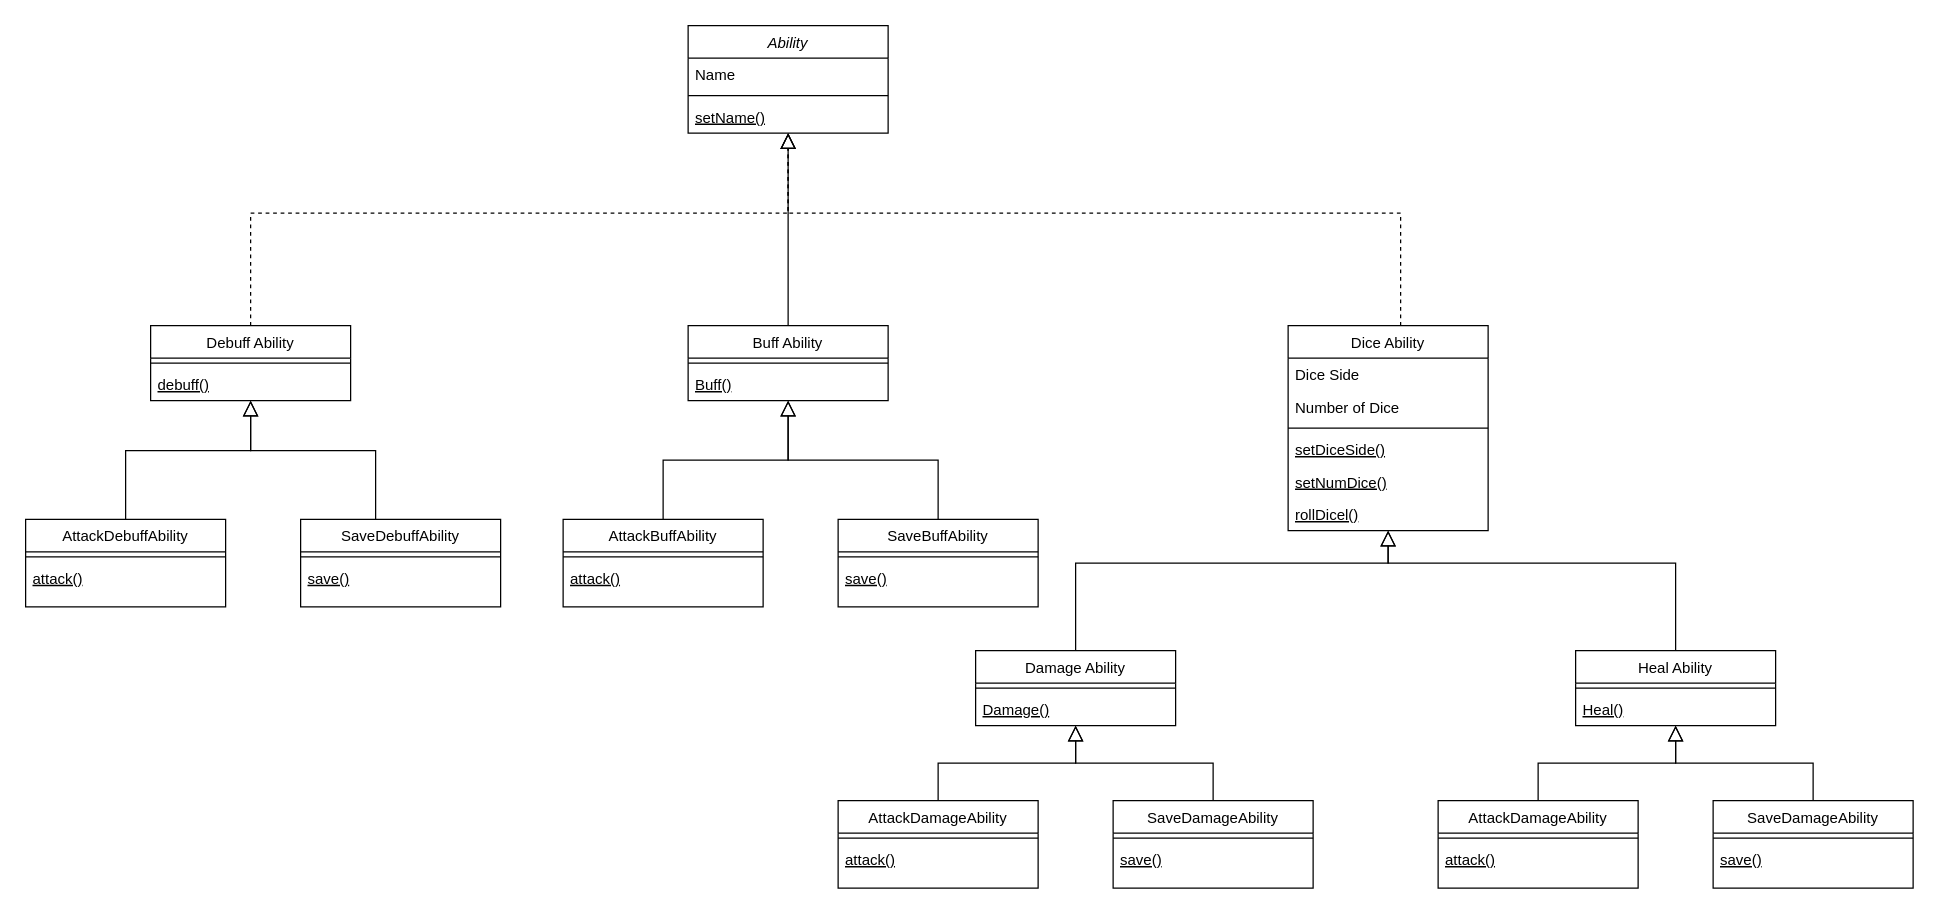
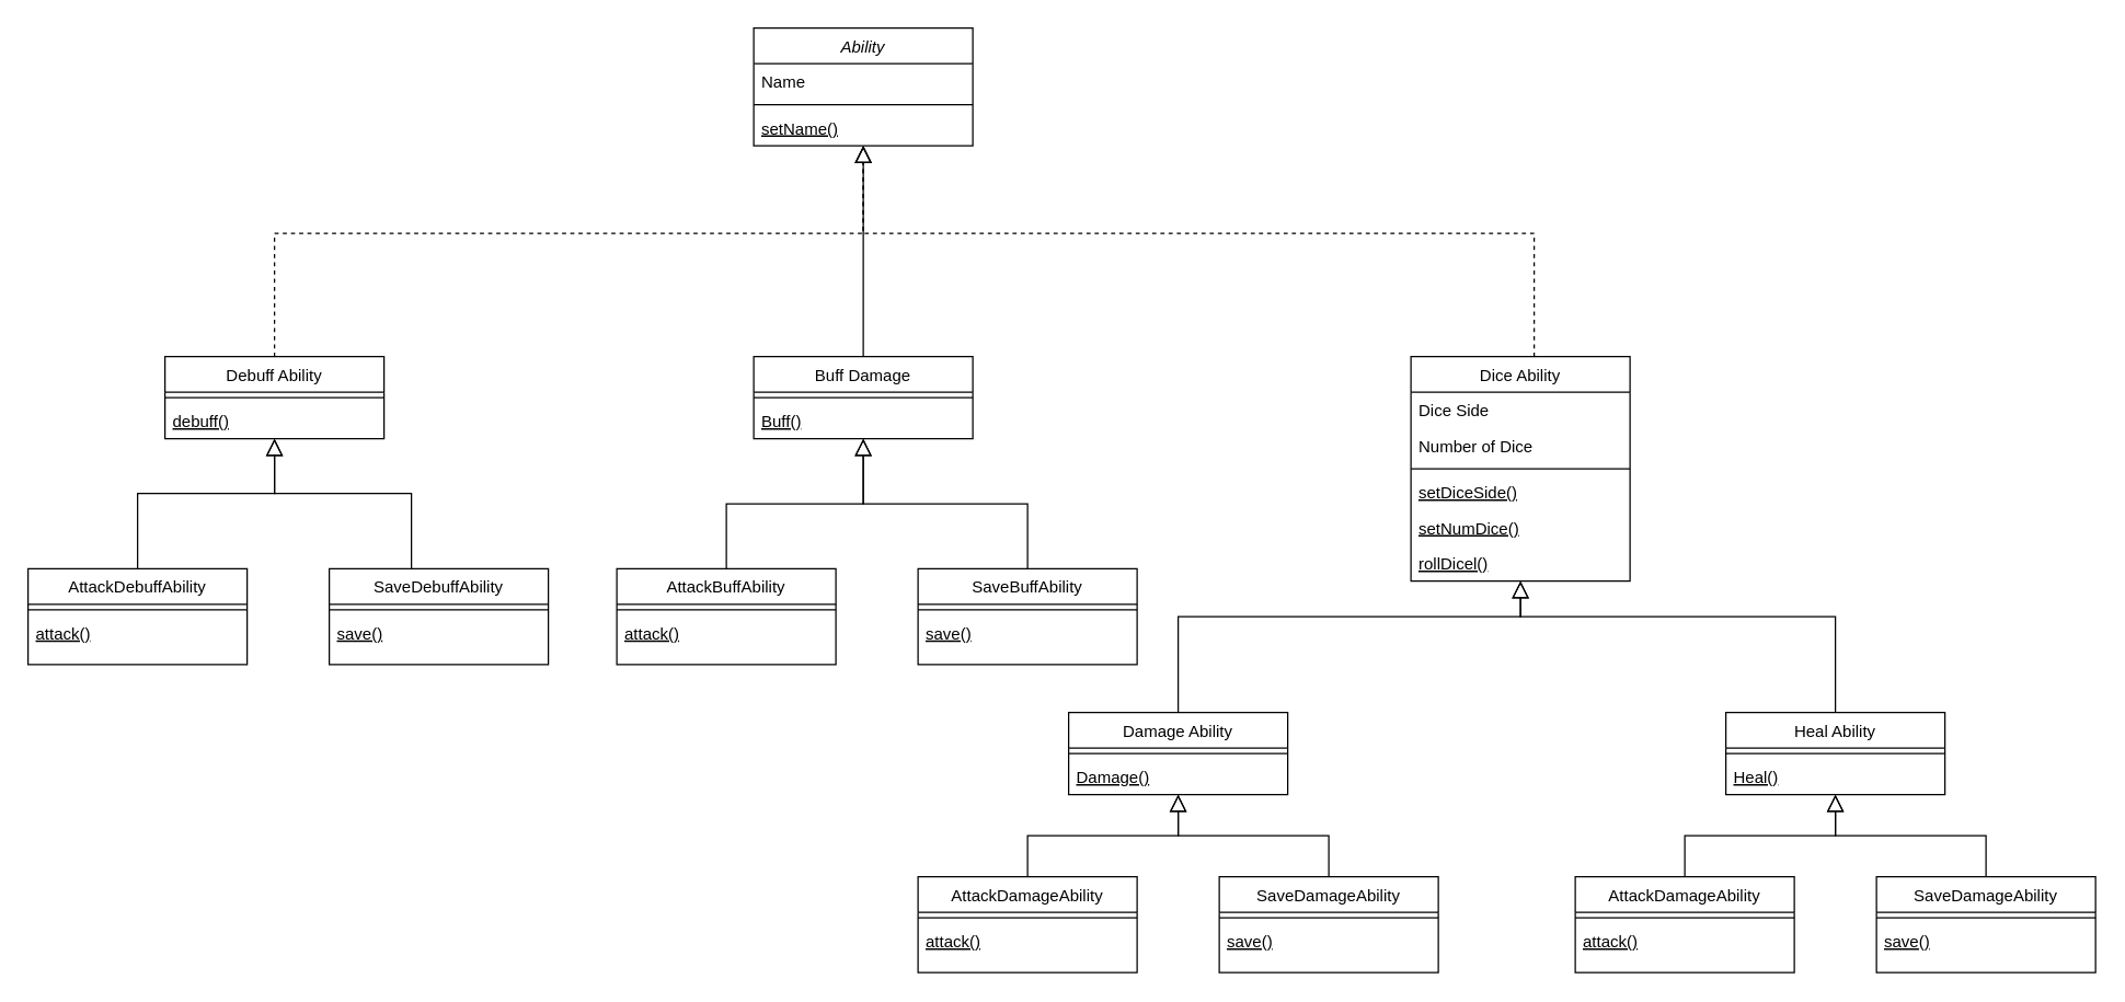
- <mxCell id="6" value="Buff Ability" style="swimlane;fontStyle=0;align=center;verticalAlign=top;childLayout=stackLayout;horizontal=1;startSize=26;horizontalStack=0;resizeParent=1;resizeLast=0;collapsible=1;marginBottom=0;rounded=0;shadow=0;strokeWidth=1;" parent="1" vertex="1"><mxGeometry x="550" y="260" width="160" height="60" as="geometry"><mxRectangle x="130" y="380" width="160" height="26" as="alternateBounds" /></mxGeometry></mxCell>
+ <mxCell id="6" value="Buff Damage" style="swimlane;fontStyle=0;align=center;verticalAlign=top;childLayout=stackLayout;horizontal=1;startSize=26;horizontalStack=0;resizeParent=1;resizeLast=0;collapsible=1;marginBottom=0;rounded=0;shadow=0;strokeWidth=1;" parent="1" vertex="1"><mxGeometry x="550" y="260" width="160" height="60" as="geometry"><mxRectangle x="130" y="380" width="160" height="26" as="alternateBounds" /></mxGeometry></mxCell>
